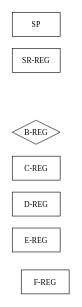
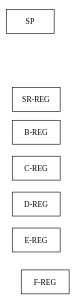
- <mxCell id="5" value="SP" style="rounded=0;whiteSpace=wrap;html=1;fontFamily=jetbrains mono;fontSize=13;" vertex="1" parent="1"><mxGeometry x="20" y="20" width="80" height="40" as="geometry" /></mxCell>
+ <mxCell id="5" value="SP" style="rounded=0;whiteSpace=wrap;html=1;fontFamily=jetbrains mono;fontSize=13;" vertex="1" parent="1"><mxGeometry x="10" y="15" width="80" height="40" as="geometry" /></mxCell>
- <mxCell id="7" value="SR-REG" style="rounded=0;whiteSpace=wrap;html=1;fontFamily=jetbrains mono;fontSize=13;" vertex="1" parent="1"><mxGeometry x="20" y="80" width="80" height="40" as="geometry" /></mxCell>
+ <mxCell id="7" value="SR-REG" style="rounded=0;whiteSpace=wrap;html=1;fontFamily=jetbrains mono;fontSize=13;" vertex="1" parent="1"><mxGeometry x="20" y="145" width="80" height="40" as="geometry" /></mxCell>
- <mxCell id="2" value="B-REG" style="rhombus;whiteSpace=wrap;html=1;fontFamily=jetbrains mono;fontSize=13;" vertex="1" parent="1"><mxGeometry x="20" y="200" width="80" height="40" as="geometry" /></mxCell>
+ <mxCell id="2" value="B-REG" style="rounded=0;whiteSpace=wrap;html=1;fontFamily=jetbrains mono;fontSize=13;" vertex="1" parent="1"><mxGeometry x="20" y="200" width="80" height="40" as="geometry" /></mxCell>
